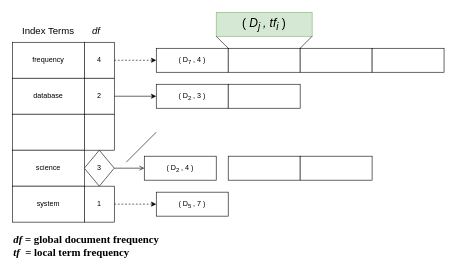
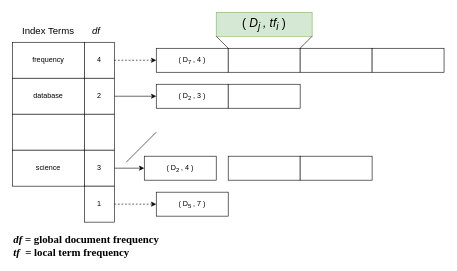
- <mxCell id="12" value="3" style="rhombus;whiteSpace=wrap;html=1;" vertex="1" parent="1"><mxGeometry x="140" y="250" width="50" height="60" as="geometry" /></mxCell>
+ <mxCell id="12" value="3" style="rounded=0;whiteSpace=wrap;html=1;" vertex="1" parent="1"><mxGeometry x="140" y="250" width="50" height="60" as="geometry" /></mxCell>
- <mxCell id="11" style="edgeStyle=orthogonalEdgeStyle;rounded=0;orthogonalLoop=1;jettySize=auto;html=1;exitX=1;exitY=0.5;exitDx=0;exitDy=0;entryX=0;entryY=0.5;entryDx=0;entryDy=0;endArrow=open;" edge="1" parent="1" source="12" target="22"><mxGeometry relative="1" as="geometry" /></mxCell>
+ <mxCell id="11" style="edgeStyle=orthogonalEdgeStyle;rounded=0;orthogonalLoop=1;jettySize=auto;html=1;exitX=1;exitY=0.5;exitDx=0;exitDy=0;entryX=0;entryY=0.5;entryDx=0;entryDy=0;" edge="1" parent="1" source="12" target="22"><mxGeometry relative="1" as="geometry" /></mxCell>
- <mxCell id="13" value="system" style="rounded=0;whiteSpace=wrap;html=1;" vertex="1" parent="1"><mxGeometry x="20" y="310" width="120" height="60" as="geometry" /></mxCell>
